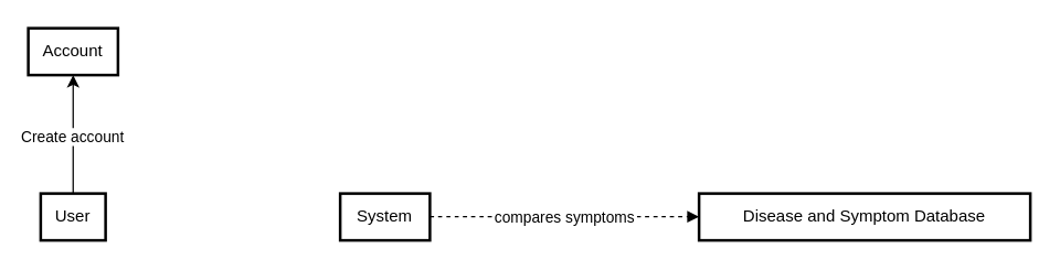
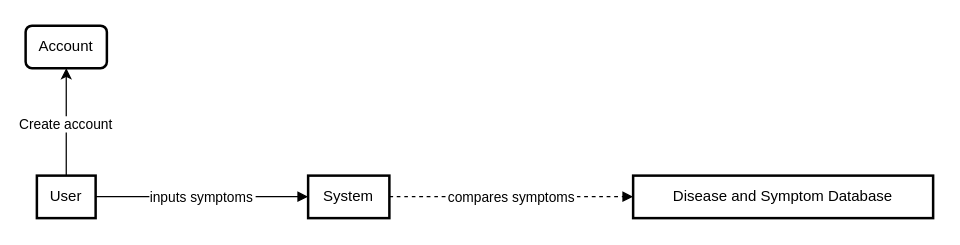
- <mxCell id="9" value="Account" style="whiteSpace=wrap;strokeWidth=2;" vertex="1" parent="1"><mxGeometry x="20" y="20" width="65" height="34" as="geometry" /></mxCell>
+ <mxCell id="9" value="Account" style="whiteSpace=wrap;strokeWidth=2;rounded=1;" vertex="1" parent="1"><mxGeometry x="20" y="20" width="65" height="34" as="geometry" /></mxCell>
+ <mxCell id="7" value="inputs symptoms" style="curved=1;startArrow=none;endArrow=block;exitX=0.996;exitY=0.494;entryX=-0.005;entryY=0.494;" edge="1" parent="1" source="4" target="5"><mxGeometry relative="1" as="geometry"><Array as="points" /></mxGeometry></mxCell>
